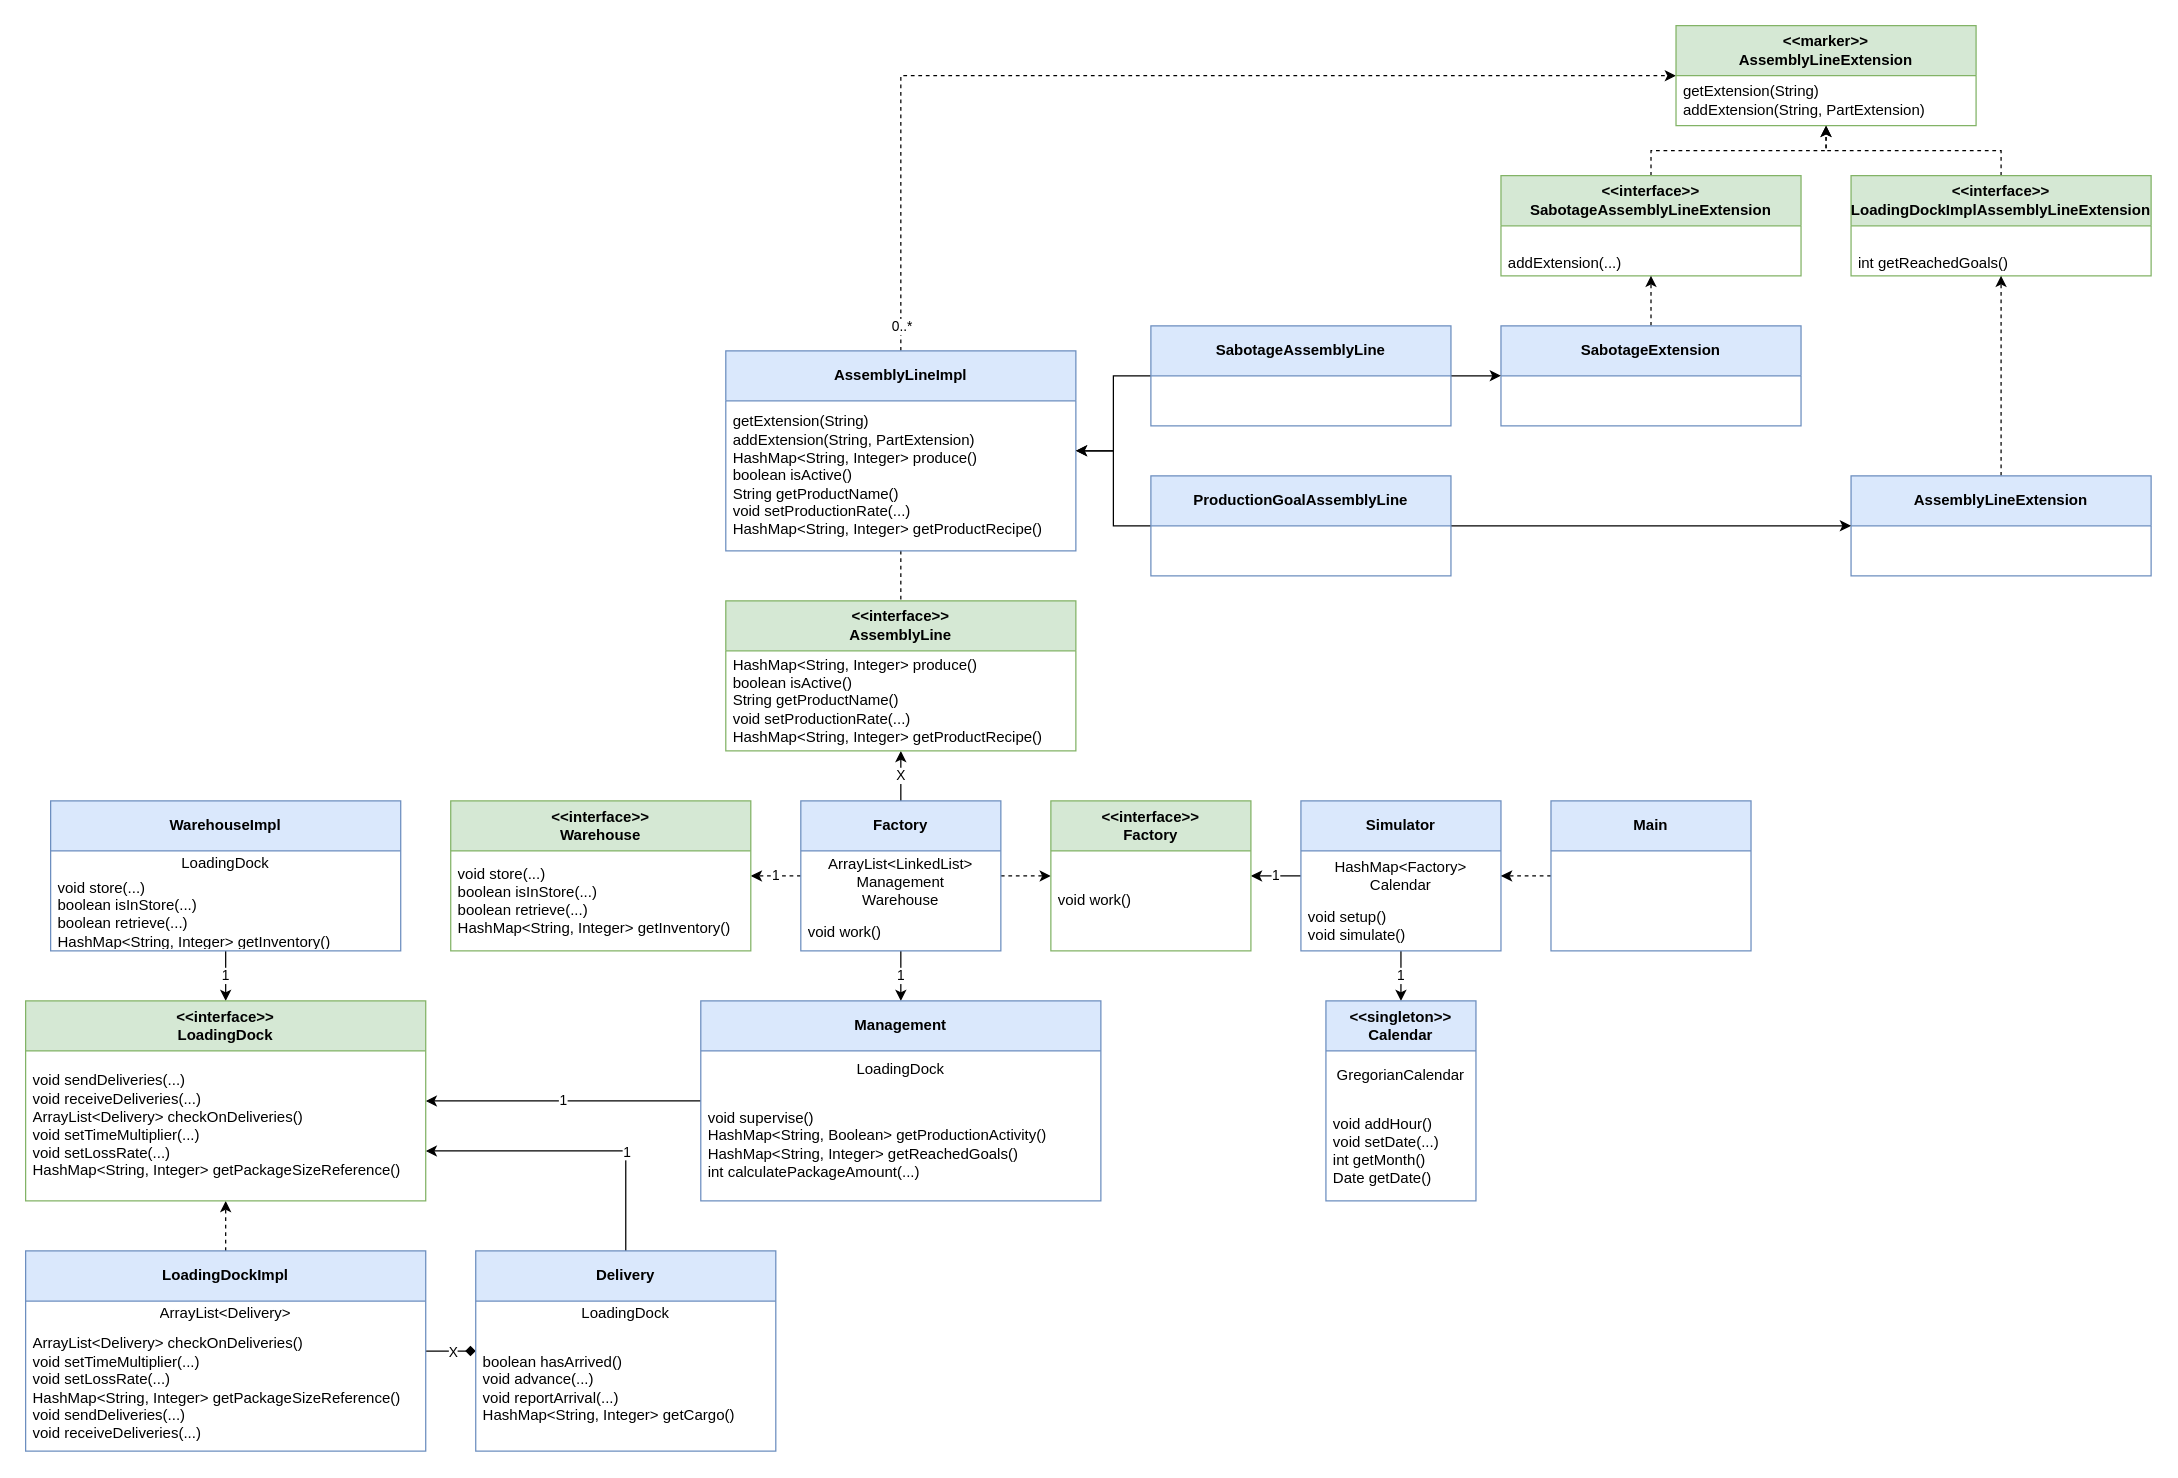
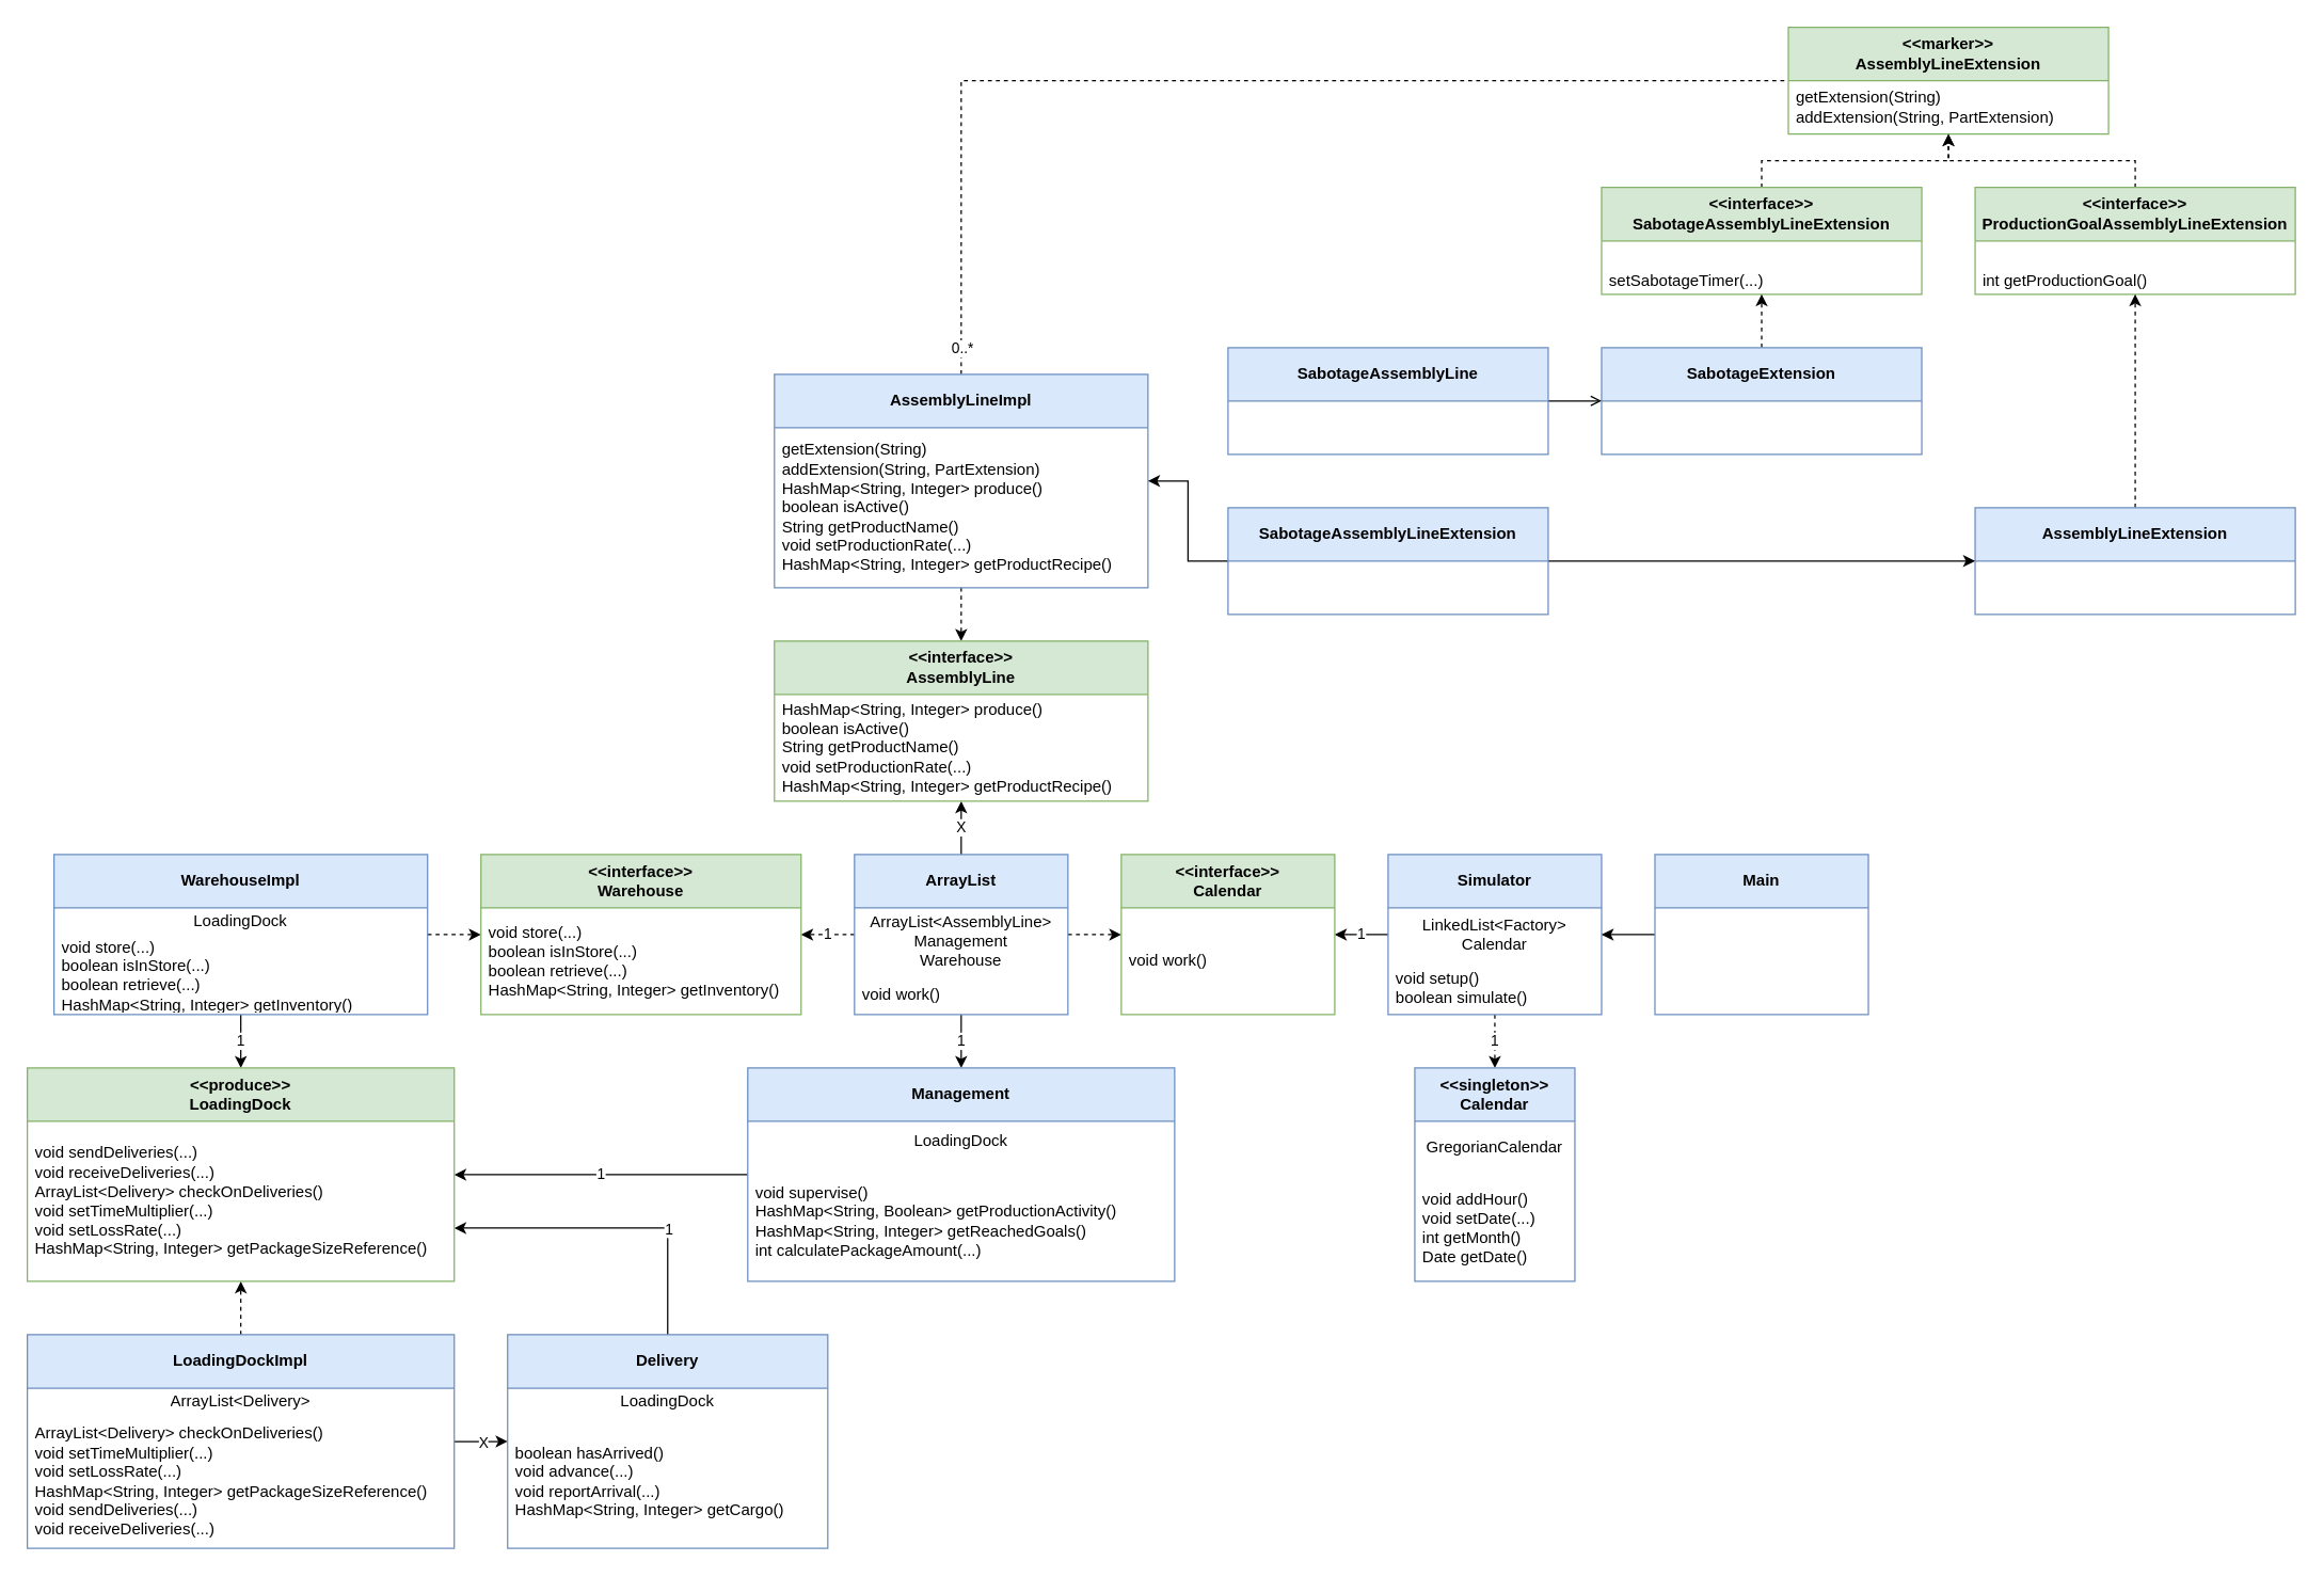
- <mxCell id="22" style="edgeStyle=orthogonalEdgeStyle;rounded=0;orthogonalLoop=1;jettySize=auto;html=1;dashed=1;" edge="1" parent="1" source="24" target="47"><mxGeometry relative="1" as="geometry"><Array as="points"><mxPoint y="60" x="720" /></Array></mxGeometry></mxCell>
+ <mxCell id="22" style="edgeStyle=orthogonalEdgeStyle;rounded=0;orthogonalLoop=1;jettySize=auto;html=1;dashed=1;endArrow=none;" edge="1" parent="1" source="24" target="47"><mxGeometry relative="1" as="geometry"><Array as="points"><mxPoint y="60" x="720" /></Array></mxGeometry></mxCell>
- <mxCell id="55" value="&amp;lt;&amp;lt;interface&amp;gt;&amp;gt;&lt;div&gt;LoadingDockImpl&lt;span style=&quot;background-color: initial;&quot;&gt;AssemblyLineExtension&lt;/span&gt;&lt;/div&gt;" style="swimlane;fontStyle=1;align=center;verticalAlign=middle;childLayout=stackLayout;horizontal=1;startSize=40;horizontalStack=0;resizeParent=1;resizeParentMax=0;resizeLast=0;collapsible=0;marginBottom=0;html=1;whiteSpace=wrap;fillColor=#d5e8d4;strokeColor=#82b366;" vertex="1" parent="1"><mxGeometry x="1480" y="140" width="240" height="80" as="geometry" /></mxCell>
+ <mxCell id="55" value="&amp;lt;&amp;lt;interface&amp;gt;&amp;gt;&lt;div&gt;ProductionGoal&lt;span style=&quot;background-color: initial;&quot;&gt;AssemblyLineExtension&lt;/span&gt;&lt;/div&gt;" style="swimlane;fontStyle=1;align=center;verticalAlign=middle;childLayout=stackLayout;horizontal=1;startSize=40;horizontalStack=0;resizeParent=1;resizeParentMax=0;resizeLast=0;collapsible=0;marginBottom=0;html=1;whiteSpace=wrap;fillColor=#d5e8d4;strokeColor=#82b366;" vertex="1" parent="1"><mxGeometry x="1480" y="140" width="240" height="80" as="geometry" /></mxCell>
- <mxCell id="53" value="&lt;div style=&quot;&quot;&gt;addExtension(...)&lt;br&gt;&lt;/div&gt;" style="text;html=1;strokeColor=none;fillColor=none;align=left;verticalAlign=middle;spacingLeft=4;spacingRight=4;overflow=hidden;rotatable=0;points=[[0,0.5],[1,0.5]];portConstraint=eastwest;whiteSpace=wrap;" vertex="1" parent="51"><mxGeometry y="60" width="240" height="20" as="geometry" /></mxCell>
+ <mxCell id="53" value="&lt;div style=&quot;&quot;&gt;setSabotageTimer(...)&lt;br&gt;&lt;/div&gt;" style="text;html=1;strokeColor=none;fillColor=none;align=left;verticalAlign=middle;spacingLeft=4;spacingRight=4;overflow=hidden;rotatable=0;points=[[0,0.5],[1,0.5]];portConstraint=eastwest;whiteSpace=wrap;" vertex="1" parent="51"><mxGeometry y="60" width="240" height="20" as="geometry" /></mxCell>
- <mxCell id="57" value="&lt;div style=&quot;&quot;&gt;int getReachedGoals()&lt;br&gt;&lt;/div&gt;" style="text;html=1;strokeColor=none;fillColor=none;align=left;verticalAlign=middle;spacingLeft=4;spacingRight=4;overflow=hidden;rotatable=0;points=[[0,0.5],[1,0.5]];portConstraint=eastwest;whiteSpace=wrap;" vertex="1" parent="55"><mxGeometry y="60" width="240" height="20" as="geometry" /></mxCell>
+ <mxCell id="57" value="&lt;div style=&quot;&quot;&gt;int getProductionGoal()&lt;br&gt;&lt;/div&gt;" style="text;html=1;strokeColor=none;fillColor=none;align=left;verticalAlign=middle;spacingLeft=4;spacingRight=4;overflow=hidden;rotatable=0;points=[[0,0.5],[1,0.5]];portConstraint=eastwest;whiteSpace=wrap;" vertex="1" parent="55"><mxGeometry y="60" width="240" height="20" as="geometry" /></mxCell>
- <mxCell id="66" style="edgeStyle=orthogonalEdgeStyle;rounded=0;orthogonalLoop=1;jettySize=auto;html=1;" edge="1" parent="1" source="68" target="59"><mxGeometry relative="1" as="geometry" /></mxCell>
+ <mxCell id="66" style="edgeStyle=orthogonalEdgeStyle;rounded=0;orthogonalLoop=1;jettySize=auto;html=1;endArrow=open;" edge="1" parent="1" source="68" target="59"><mxGeometry relative="1" as="geometry" /></mxCell>
- <mxCell id="67" style="edgeStyle=orthogonalEdgeStyle;rounded=0;orthogonalLoop=1;jettySize=auto;html=1;" edge="1" parent="1" source="68" target="24"><mxGeometry relative="1" as="geometry" /></mxCell>
- <mxCell id="73" value="&lt;span style=&quot;background-color: initial;&quot;&gt;ProductionGoalAssemblyLine&lt;/span&gt;" style="swimlane;fontStyle=1;align=center;verticalAlign=middle;childLayout=stackLayout;horizontal=1;startSize=40;horizontalStack=0;resizeParent=1;resizeParentMax=0;resizeLast=0;collapsible=0;marginBottom=0;html=1;whiteSpace=wrap;fillColor=#dae8fc;strokeColor=#6c8ebf;" vertex="1" parent="1"><mxGeometry x="920" y="380" width="240" height="80" as="geometry" /></mxCell>
+ <mxCell id="73" value="&lt;span style=&quot;background-color: initial;&quot;&gt;SabotageAssemblyLineExtension&lt;/span&gt;" style="swimlane;fontStyle=1;align=center;verticalAlign=middle;childLayout=stackLayout;horizontal=1;startSize=40;horizontalStack=0;resizeParent=1;resizeParentMax=0;resizeLast=0;collapsible=0;marginBottom=0;html=1;whiteSpace=wrap;fillColor=#dae8fc;strokeColor=#6c8ebf;" vertex="1" parent="1"><mxGeometry x="920" y="380" width="240" height="80" as="geometry" /></mxCell>
- <mxCell id="21" style="edgeStyle=orthogonalEdgeStyle;rounded=0;orthogonalLoop=1;jettySize=auto;html=1;entryX=0.5;entryY=0;entryDx=0;entryDy=0;dashed=1;endArrow=none;" edge="1" parent="1" source="24" target="80"><mxGeometry relative="1" as="geometry" /></mxCell>
+ <mxCell id="21" style="edgeStyle=orthogonalEdgeStyle;rounded=0;orthogonalLoop=1;jettySize=auto;html=1;entryX=0.5;entryY=0;entryDx=0;entryDy=0;dashed=1;" edge="1" parent="1" source="24" target="80"><mxGeometry relative="1" as="geometry" /></mxCell>
- <mxCell id="18" value="Factory" style="swimlane;fontStyle=1;align=center;verticalAlign=middle;childLayout=stackLayout;horizontal=1;startSize=40;horizontalStack=0;resizeParent=1;resizeParentMax=0;resizeLast=0;collapsible=0;marginBottom=0;html=1;whiteSpace=wrap;fillColor=#dae8fc;strokeColor=#6c8ebf;" vertex="1" parent="1"><mxGeometry x="640" y="640" width="160" height="120" as="geometry" /></mxCell>
+ <mxCell id="18" value="ArrayList" style="swimlane;fontStyle=1;align=center;verticalAlign=middle;childLayout=stackLayout;horizontal=1;startSize=40;horizontalStack=0;resizeParent=1;resizeParentMax=0;resizeLast=0;collapsible=0;marginBottom=0;html=1;whiteSpace=wrap;fillColor=#dae8fc;strokeColor=#6c8ebf;" vertex="1" parent="1"><mxGeometry x="640" y="640" width="160" height="120" as="geometry" /></mxCell>
- <mxCell id="82" value="&lt;div&gt;&amp;lt;&amp;lt;interface&amp;gt;&amp;gt;&lt;/div&gt;Factory" style="swimlane;fontStyle=1;align=center;verticalAlign=middle;childLayout=stackLayout;horizontal=1;startSize=40;horizontalStack=0;resizeParent=1;resizeParentMax=0;resizeLast=0;collapsible=0;marginBottom=0;html=1;whiteSpace=wrap;fillColor=#d5e8d4;strokeColor=#82b366;" vertex="1" parent="1"><mxGeometry x="840" y="640" width="160" height="120" as="geometry" /></mxCell>
+ <mxCell id="82" value="&lt;div&gt;&amp;lt;&amp;lt;interface&amp;gt;&amp;gt;&lt;/div&gt;Calendar" style="swimlane;fontStyle=1;align=center;verticalAlign=middle;childLayout=stackLayout;horizontal=1;startSize=40;horizontalStack=0;resizeParent=1;resizeParentMax=0;resizeLast=0;collapsible=0;marginBottom=0;html=1;whiteSpace=wrap;fillColor=#d5e8d4;strokeColor=#82b366;" vertex="1" parent="1"><mxGeometry x="840" y="640" width="160" height="120" as="geometry" /></mxCell>
+ <mxCell id="28" style="edgeStyle=orthogonalEdgeStyle;rounded=0;orthogonalLoop=1;jettySize=auto;html=1;dashed=1;" edge="1" parent="1" source="29" target="78"><mxGeometry relative="1" as="geometry" /></mxCell>
- <mxCell id="5" value="HashMap&amp;lt;Factory&amp;gt;&lt;div&gt;Calendar&lt;/div&gt;" style="text;html=1;strokeColor=none;fillColor=none;align=center;verticalAlign=middle;spacingLeft=4;spacingRight=4;overflow=hidden;rotatable=0;points=[[0,0.5],[1,0.5]];portConstraint=eastwest;whiteSpace=wrap;" vertex="1" parent="4"><mxGeometry y="40" width="160" height="40" as="geometry" /></mxCell>
+ <mxCell id="5" value="LinkedList&amp;lt;Factory&amp;gt;&lt;div&gt;Calendar&lt;/div&gt;" style="text;html=1;strokeColor=none;fillColor=none;align=center;verticalAlign=middle;spacingLeft=4;spacingRight=4;overflow=hidden;rotatable=0;points=[[0,0.5],[1,0.5]];portConstraint=eastwest;whiteSpace=wrap;" vertex="1" parent="4"><mxGeometry y="40" width="160" height="40" as="geometry" /></mxCell>
- <mxCell id="10" style="edgeStyle=orthogonalEdgeStyle;rounded=0;orthogonalLoop=1;jettySize=auto;html=1;dashed=1;" edge="1" parent="1" source="11" target="4"><mxGeometry relative="1" as="geometry" /></mxCell>
+ <mxCell id="10" style="edgeStyle=orthogonalEdgeStyle;rounded=0;orthogonalLoop=1;jettySize=auto;html=1;" edge="1" parent="1" source="11" target="4"><mxGeometry relative="1" as="geometry" /></mxCell>
- <mxCell id="19" value="&lt;div&gt;ArrayList&amp;lt;LinkedList&amp;gt;&lt;br&gt;&lt;/div&gt;&lt;div&gt;Management&lt;br&gt;&lt;/div&gt;Warehouse" style="text;html=1;strokeColor=none;fillColor=none;align=center;verticalAlign=middle;spacingLeft=4;spacingRight=4;overflow=hidden;rotatable=0;points=[[0,0.5],[1,0.5]];portConstraint=eastwest;whiteSpace=wrap;" vertex="1" parent="18"><mxGeometry y="40" width="160" height="50" as="geometry" /></mxCell>
+ <mxCell id="19" value="&lt;div&gt;ArrayList&amp;lt;AssemblyLine&amp;gt;&lt;br&gt;&lt;/div&gt;&lt;div&gt;Management&lt;br&gt;&lt;/div&gt;Warehouse" style="text;html=1;strokeColor=none;fillColor=none;align=center;verticalAlign=middle;spacingLeft=4;spacingRight=4;overflow=hidden;rotatable=0;points=[[0,0.5],[1,0.5]];portConstraint=eastwest;whiteSpace=wrap;" vertex="1" parent="18"><mxGeometry y="40" width="160" height="50" as="geometry" /></mxCell>
- <mxCell id="6" value="&lt;div style=&quot;&quot;&gt;&lt;span style=&quot;background-color: initial;&quot;&gt;void setup()&lt;/span&gt;&lt;/div&gt;&lt;div style=&quot;&quot;&gt;void simulate()&lt;br&gt;&lt;/div&gt;" style="text;html=1;strokeColor=none;fillColor=none;align=left;verticalAlign=middle;spacingLeft=4;spacingRight=4;overflow=hidden;rotatable=0;points=[[0,0.5],[1,0.5]];portConstraint=eastwest;whiteSpace=wrap;" vertex="1" parent="4"><mxGeometry y="80" width="160" height="40" as="geometry" /></mxCell>
+ <mxCell id="6" value="&lt;div style=&quot;&quot;&gt;&lt;span style=&quot;background-color: initial;&quot;&gt;void setup()&lt;/span&gt;&lt;/div&gt;&lt;div style=&quot;&quot;&gt;boolean simulate()&lt;br&gt;&lt;/div&gt;" style="text;html=1;strokeColor=none;fillColor=none;align=left;verticalAlign=middle;spacingLeft=4;spacingRight=4;overflow=hidden;rotatable=0;points=[[0,0.5],[1,0.5]];portConstraint=eastwest;whiteSpace=wrap;" vertex="1" parent="4"><mxGeometry y="80" width="160" height="40" as="geometry" /></mxCell>
- <mxCell id="3" value="1" style="edgeStyle=orthogonalEdgeStyle;rounded=0;orthogonalLoop=1;jettySize=auto;html=1;" edge="1" parent="1" source="4" target="7"><mxGeometry relative="1" as="geometry" /></mxCell>
+ <mxCell id="3" value="1" style="edgeStyle=orthogonalEdgeStyle;rounded=0;orthogonalLoop=1;jettySize=auto;html=1;dashed=1;" edge="1" parent="1" source="4" target="7"><mxGeometry relative="1" as="geometry" /></mxCell>
- <mxCell id="76" value="&lt;div&gt;&amp;lt;&amp;lt;interface&amp;gt;&amp;gt;&lt;/div&gt;LoadingDock" style="swimlane;fontStyle=1;align=center;verticalAlign=middle;childLayout=stackLayout;horizontal=1;startSize=40;horizontalStack=0;resizeParent=1;resizeParentMax=0;resizeLast=0;collapsible=0;marginBottom=0;html=1;whiteSpace=wrap;fillColor=#d5e8d4;strokeColor=#82b366;" vertex="1" parent="1"><mxGeometry x="20" y="800" width="320" height="160" as="geometry" /></mxCell>
+ <mxCell id="76" value="&lt;div&gt;&amp;lt;&amp;lt;produce&amp;gt;&amp;gt;&lt;/div&gt;LoadingDock" style="swimlane;fontStyle=1;align=center;verticalAlign=middle;childLayout=stackLayout;horizontal=1;startSize=40;horizontalStack=0;resizeParent=1;resizeParentMax=0;resizeLast=0;collapsible=0;marginBottom=0;html=1;whiteSpace=wrap;fillColor=#d5e8d4;strokeColor=#82b366;" vertex="1" parent="1"><mxGeometry x="20" y="800" width="320" height="160" as="geometry" /></mxCell>
- <mxCell id="32" style="edgeStyle=orthogonalEdgeStyle;rounded=0;orthogonalLoop=1;jettySize=auto;html=1;endArrow=diamond;" edge="1" parent="1" source="35" target="40"><mxGeometry relative="1" as="geometry" /></mxCell>
+ <mxCell id="32" style="edgeStyle=orthogonalEdgeStyle;rounded=0;orthogonalLoop=1;jettySize=auto;html=1;" edge="1" parent="1" source="35" target="40"><mxGeometry relative="1" as="geometry" /></mxCell>
